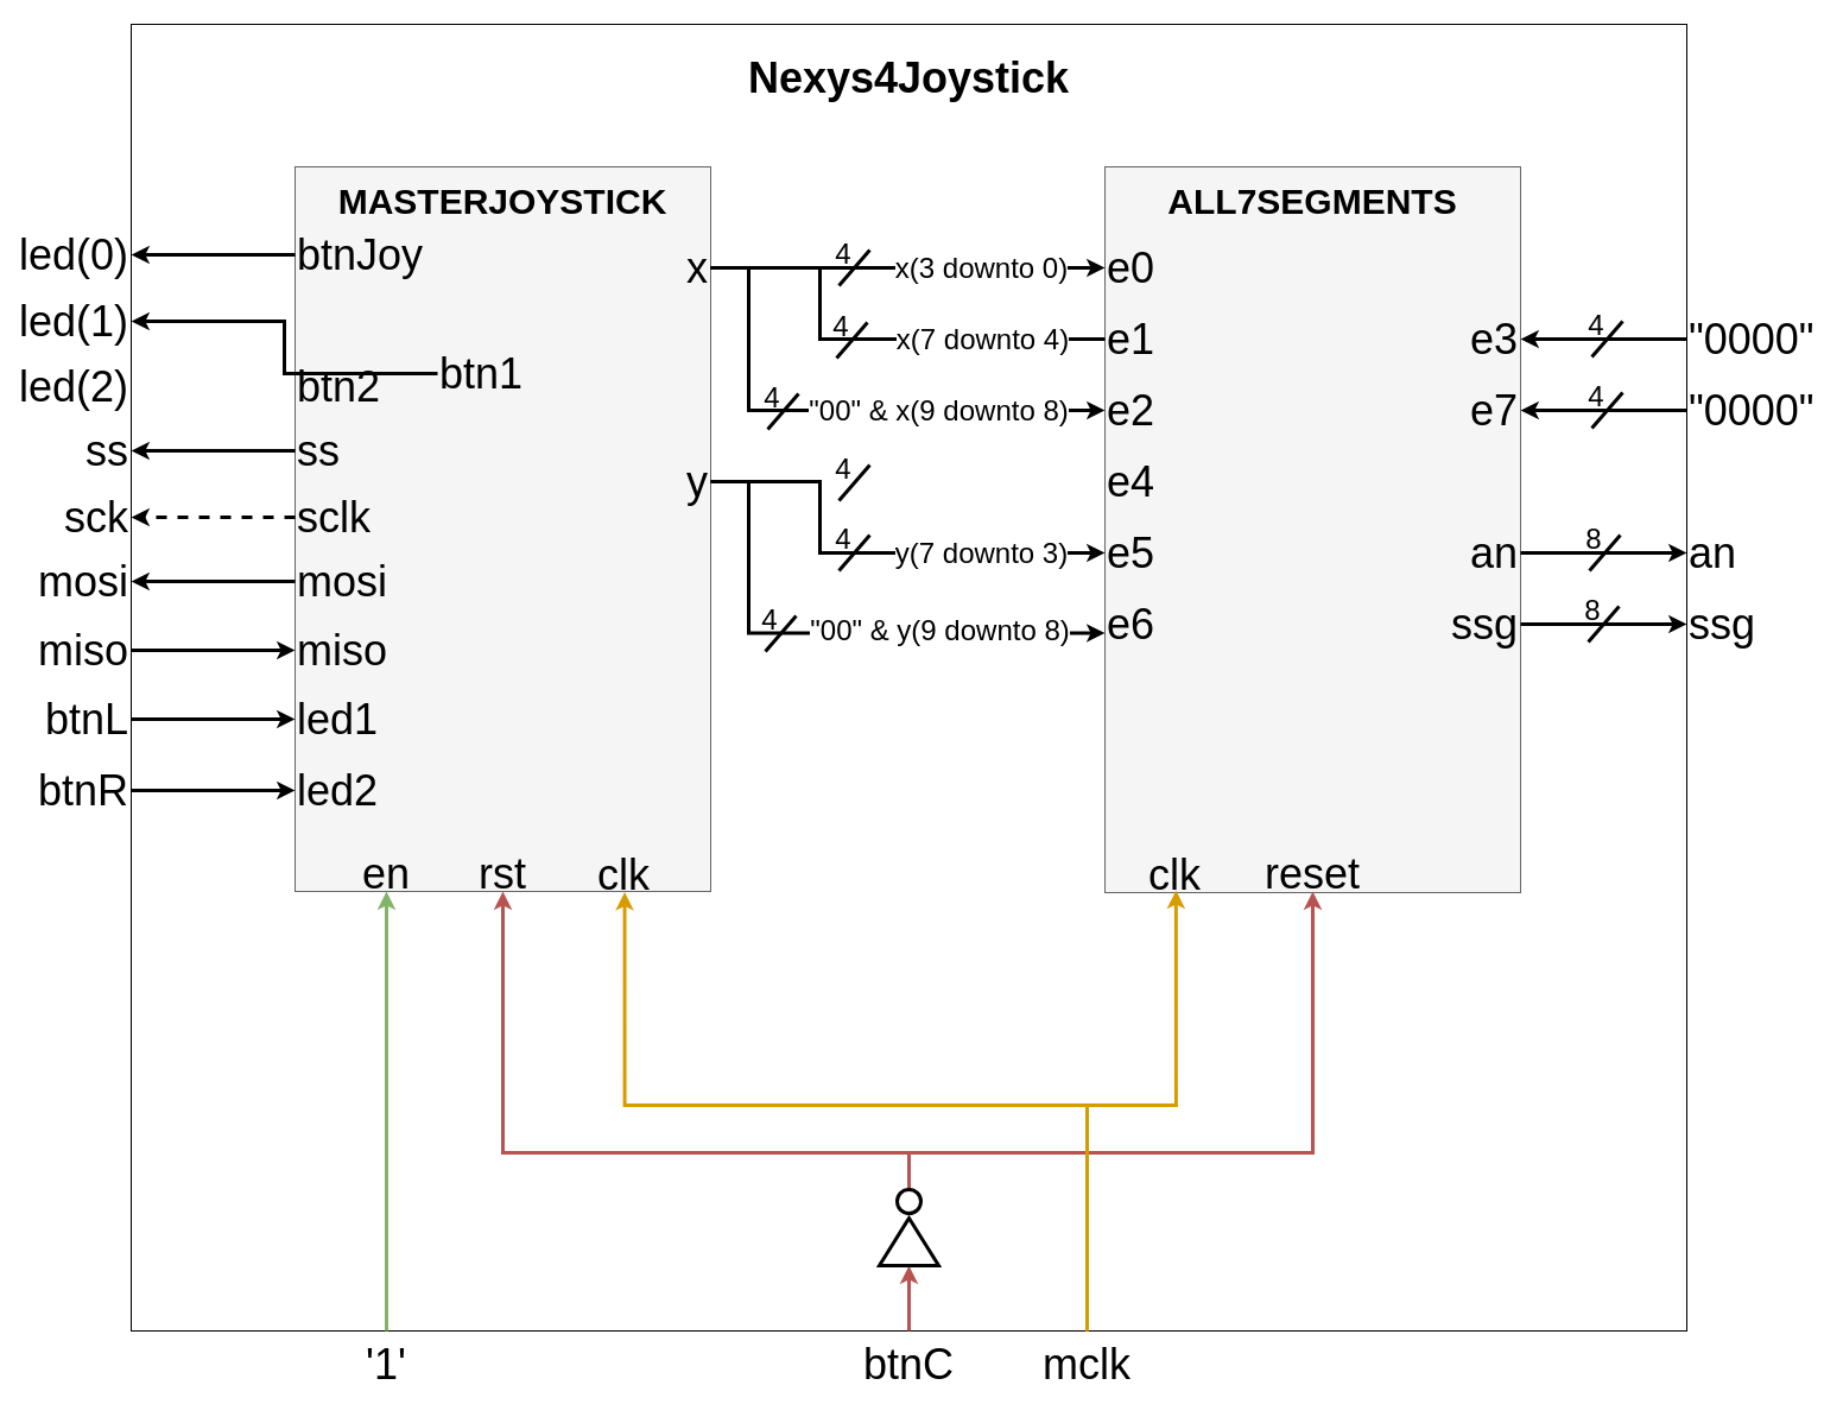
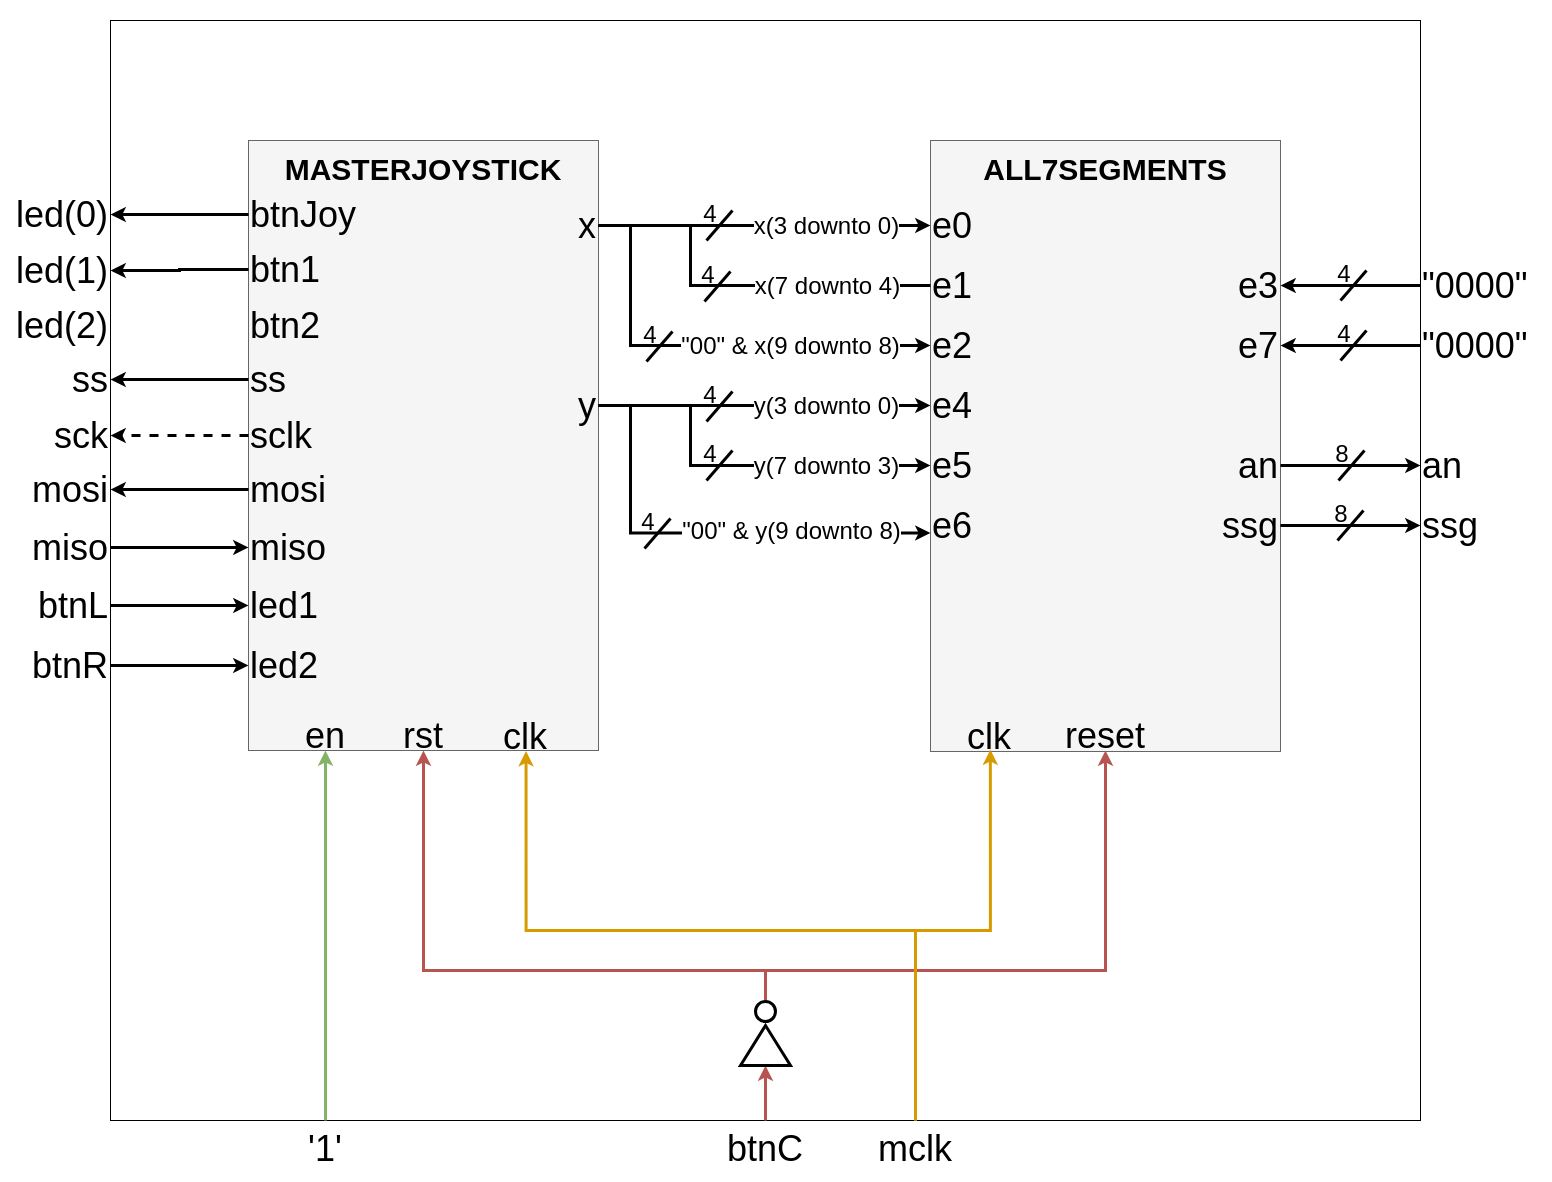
- <mxCell id="3" value="&lt;b&gt;&lt;font style=&quot;font-size: 36px&quot;&gt;Nexys4Joystick&lt;/font&gt;&lt;/b&gt;" style="text;html=1;strokeColor=none;fillColor=none;align=center;verticalAlign=middle;whiteSpace=wrap;rounded=0;" vertex="1" parent="1"><mxGeometry x="580" y="40" width="370" height="50" as="geometry" /></mxCell>
- <mxCell id="87" value="btn1" style="text;html=1;strokeColor=none;fillColor=none;align=left;verticalAlign=middle;whiteSpace=wrap;rounded=0;fontSize=36;" vertex="1" parent="1"><mxGeometry x="368" y="299" width="90" height="30" as="geometry" /></mxCell>
+ <mxCell id="87" value="btn1" style="text;html=1;strokeColor=none;fillColor=none;align=left;verticalAlign=middle;whiteSpace=wrap;rounded=0;fontSize=36;" vertex="1" parent="1"><mxGeometry x="248" y="254" width="90" height="30" as="geometry" /></mxCell>
+ <mxCell id="28" style="edgeStyle=orthogonalEdgeStyle;rounded=0;orthogonalLoop=1;jettySize=auto;html=1;entryX=0;entryY=0.5;entryDx=0;entryDy=0;fontSize=20;strokeWidth=3;" edge="1" parent="1" source="34" target="24"><mxGeometry relative="1" as="geometry" /></mxCell>
+ <mxCell id="29" value="y(3 downto 0)" style="edgeLabel;html=1;align=center;verticalAlign=middle;resizable=0;points=[];fontSize=24;" vertex="1" connectable="0" parent="28"><mxGeometry x="0.309" y="-2" relative="1" as="geometry"><mxPoint x="10" y="-2" as="offset" /></mxGeometry></mxCell>
